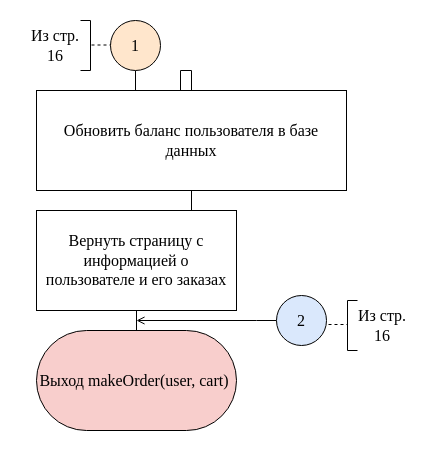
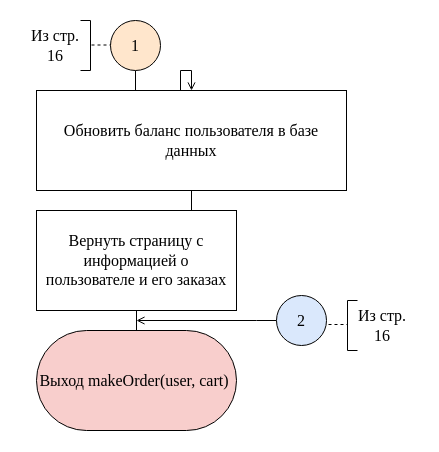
- <mxCell id="7" style="edgeStyle=orthogonalEdgeStyle;rounded=0;orthogonalLoop=1;jettySize=auto;html=1;exitX=0.5;exitY=1;exitDx=0;exitDy=0;entryX=0.5;entryY=0;entryDx=0;entryDy=0;endArrow=none;endFill=0;" edge="1" parent="1" source="8" target="4"><mxGeometry relative="1" as="geometry" /></mxCell>
+ <mxCell id="7" style="edgeStyle=orthogonalEdgeStyle;rounded=0;orthogonalLoop=1;jettySize=auto;html=1;exitX=0.5;exitY=1;exitDx=0;exitDy=0;entryX=0.5;entryY=0;entryDx=0;entryDy=0;endArrow=open;endFill=0;" edge="1" parent="1" source="8" target="4"><mxGeometry relative="1" as="geometry" /></mxCell>
